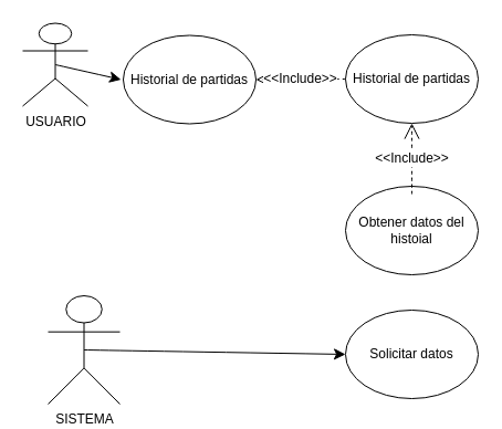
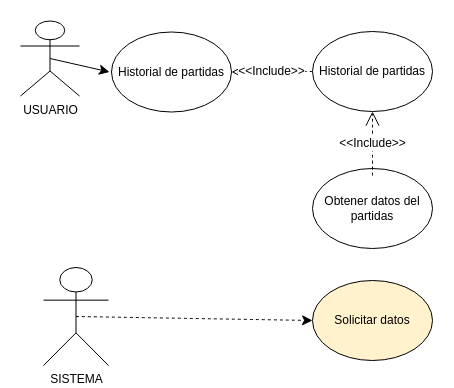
- <mxCell id="6" value="Obtener datos del histoial" style="ellipse;whiteSpace=wrap;html=1;" vertex="1" parent="1"><mxGeometry x="312" y="168" width="120" height="80" as="geometry" /></mxCell>
+ <mxCell id="6" value="Obtener datos del partidas" style="ellipse;whiteSpace=wrap;html=1;" vertex="1" parent="1"><mxGeometry x="312" y="168" width="120" height="80" as="geometry" /></mxCell>
- <mxCell id="8" value="" style="endArrow=classic;html=1;rounded=0;fontSize=12;startSize=8;endSize=8;curved=1;exitX=0.5;exitY=0.5;exitDx=0;exitDy=0;exitPerimeter=0;entryX=0;entryY=0.5;entryDx=0;entryDy=0;" edge="1" parent="1" source="7" target="9"><mxGeometry width="50" height="50" relative="1" as="geometry"><mxPoint x="138" y="365" as="sourcePoint" /><mxPoint x="188" y="315" as="targetPoint" /></mxGeometry></mxCell>
+ <mxCell id="8" value="" style="endArrow=classic;html=1;rounded=0;fontSize=12;startSize=8;endSize=8;curved=1;exitX=0.5;exitY=0.5;exitDx=0;exitDy=0;exitPerimeter=0;entryX=0;entryY=0.5;entryDx=0;entryDy=0;dashed=1;" edge="1" parent="1" source="7" target="9"><mxGeometry width="50" height="50" relative="1" as="geometry"><mxPoint x="138" y="365" as="sourcePoint" /><mxPoint x="188" y="315" as="targetPoint" /></mxGeometry></mxCell>
- <mxCell id="9" value="Solicitar datos" style="ellipse;whiteSpace=wrap;html=1;" vertex="1" parent="1"><mxGeometry x="312" y="280" width="120" height="80" as="geometry" /></mxCell>
+ <mxCell id="9" value="Solicitar datos" style="ellipse;whiteSpace=wrap;html=1;fillColor=#fff2cc;" vertex="1" parent="1"><mxGeometry x="312" y="280" width="120" height="80" as="geometry" /></mxCell>
